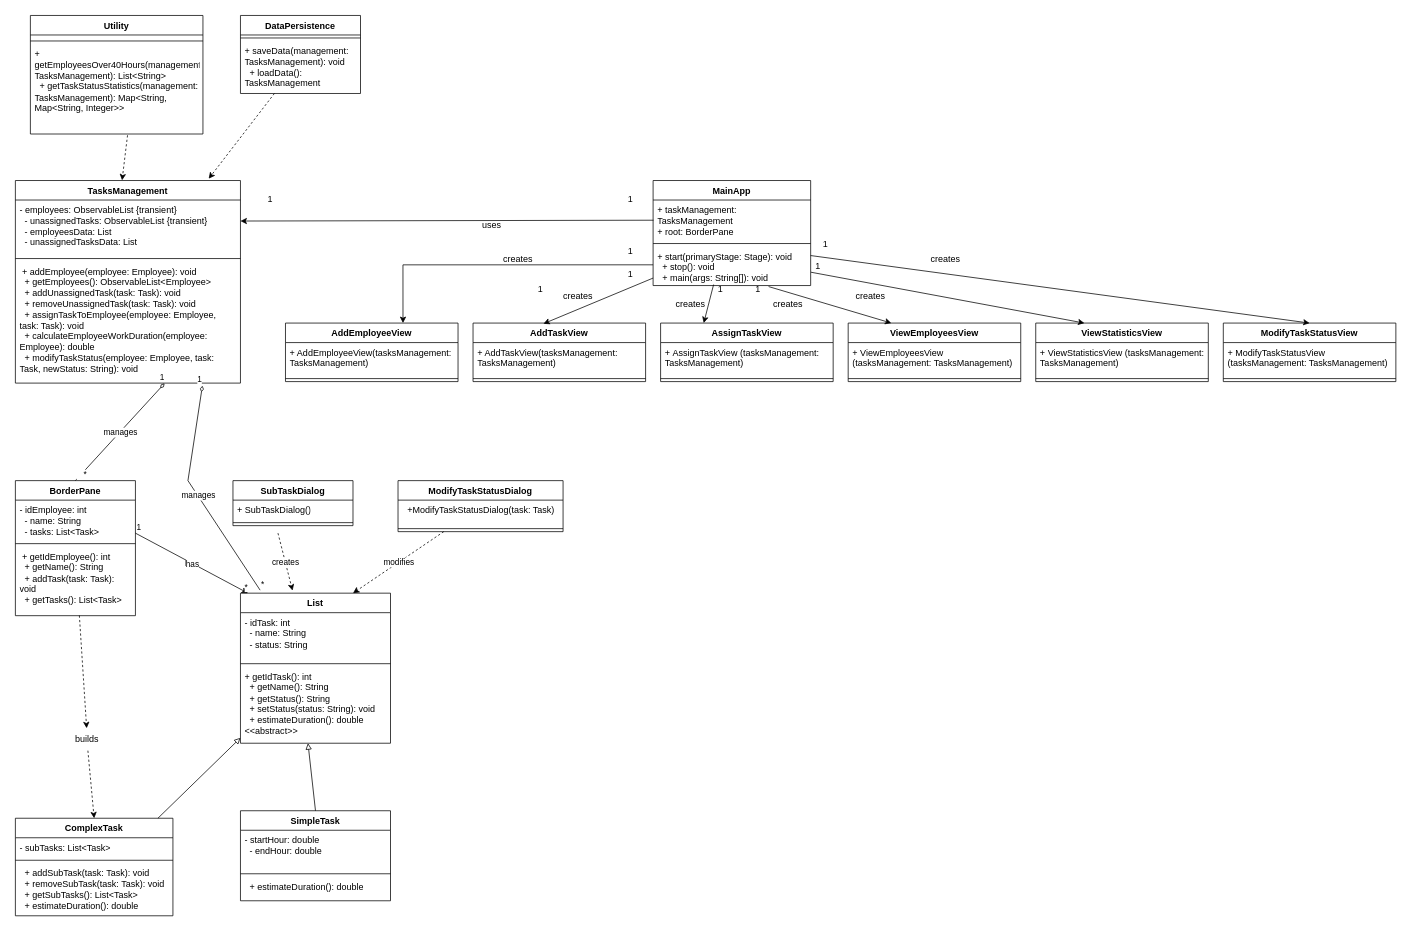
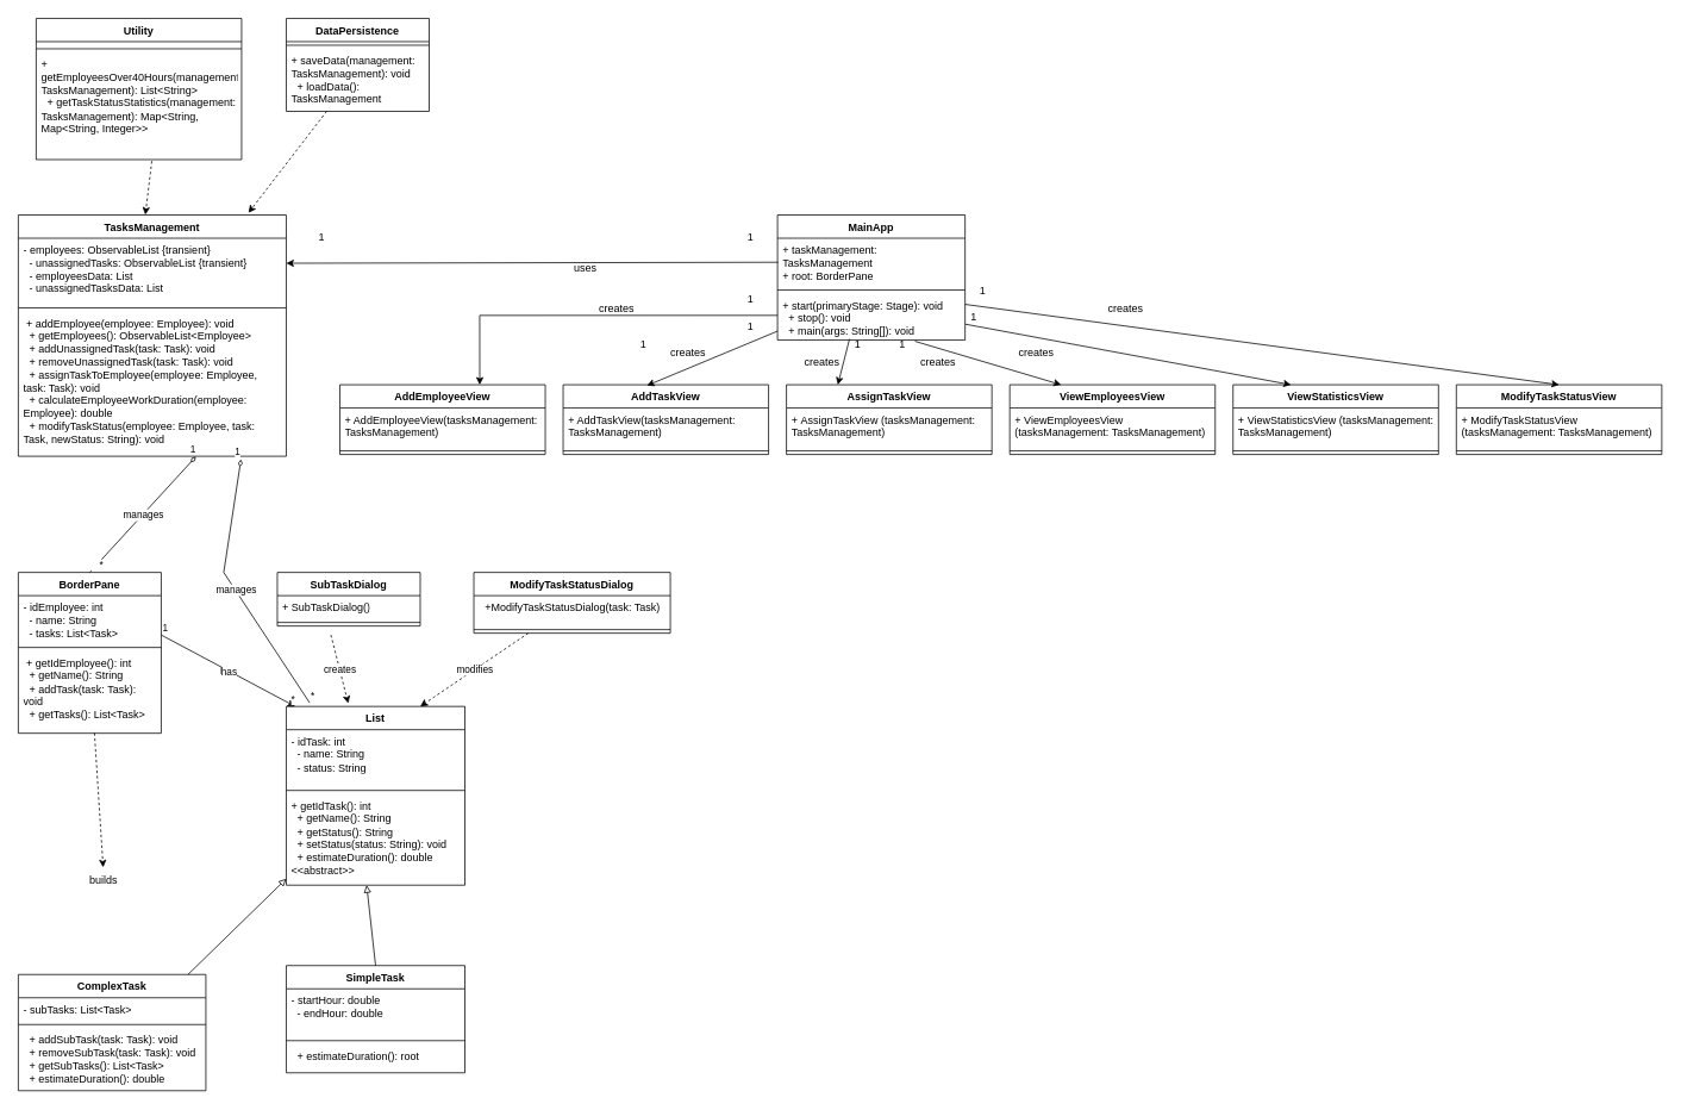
- <mxCell id="94" value="" style="endArrow=classic;html=1;rounded=0;entryX=0.5;entryY=0;entryDx=0;entryDy=0;exitX=0.533;exitY=0.997;exitDx=0;exitDy=0;exitPerimeter=0;dashed=1;" edge="1" parent="1" source="96" target="86"><mxGeometry width="50" height="50" relative="1" as="geometry"><mxPoint x="230" y="890" as="sourcePoint" /><mxPoint x="280" y="840" as="targetPoint" /></mxGeometry></mxCell>
- <mxCell id="93" value="&amp;nbsp; + estimateDuration(): double" style="text;strokeColor=none;fillColor=none;align=left;verticalAlign=top;spacingLeft=4;spacingRight=4;overflow=hidden;rotatable=0;points=[[0,0.5],[1,0.5]];portConstraint=eastwest;whiteSpace=wrap;html=1;" vertex="1" parent="90"><mxGeometry y="88" width="200" height="32" as="geometry" /></mxCell>
+ <mxCell id="93" value="&amp;nbsp; + estimateDuration(): root" style="text;strokeColor=none;fillColor=none;align=left;verticalAlign=top;spacingLeft=4;spacingRight=4;overflow=hidden;rotatable=0;points=[[0,0.5],[1,0.5]];portConstraint=eastwest;whiteSpace=wrap;html=1;" vertex="1" parent="90"><mxGeometry y="88" width="200" height="32" as="geometry" /></mxCell>
